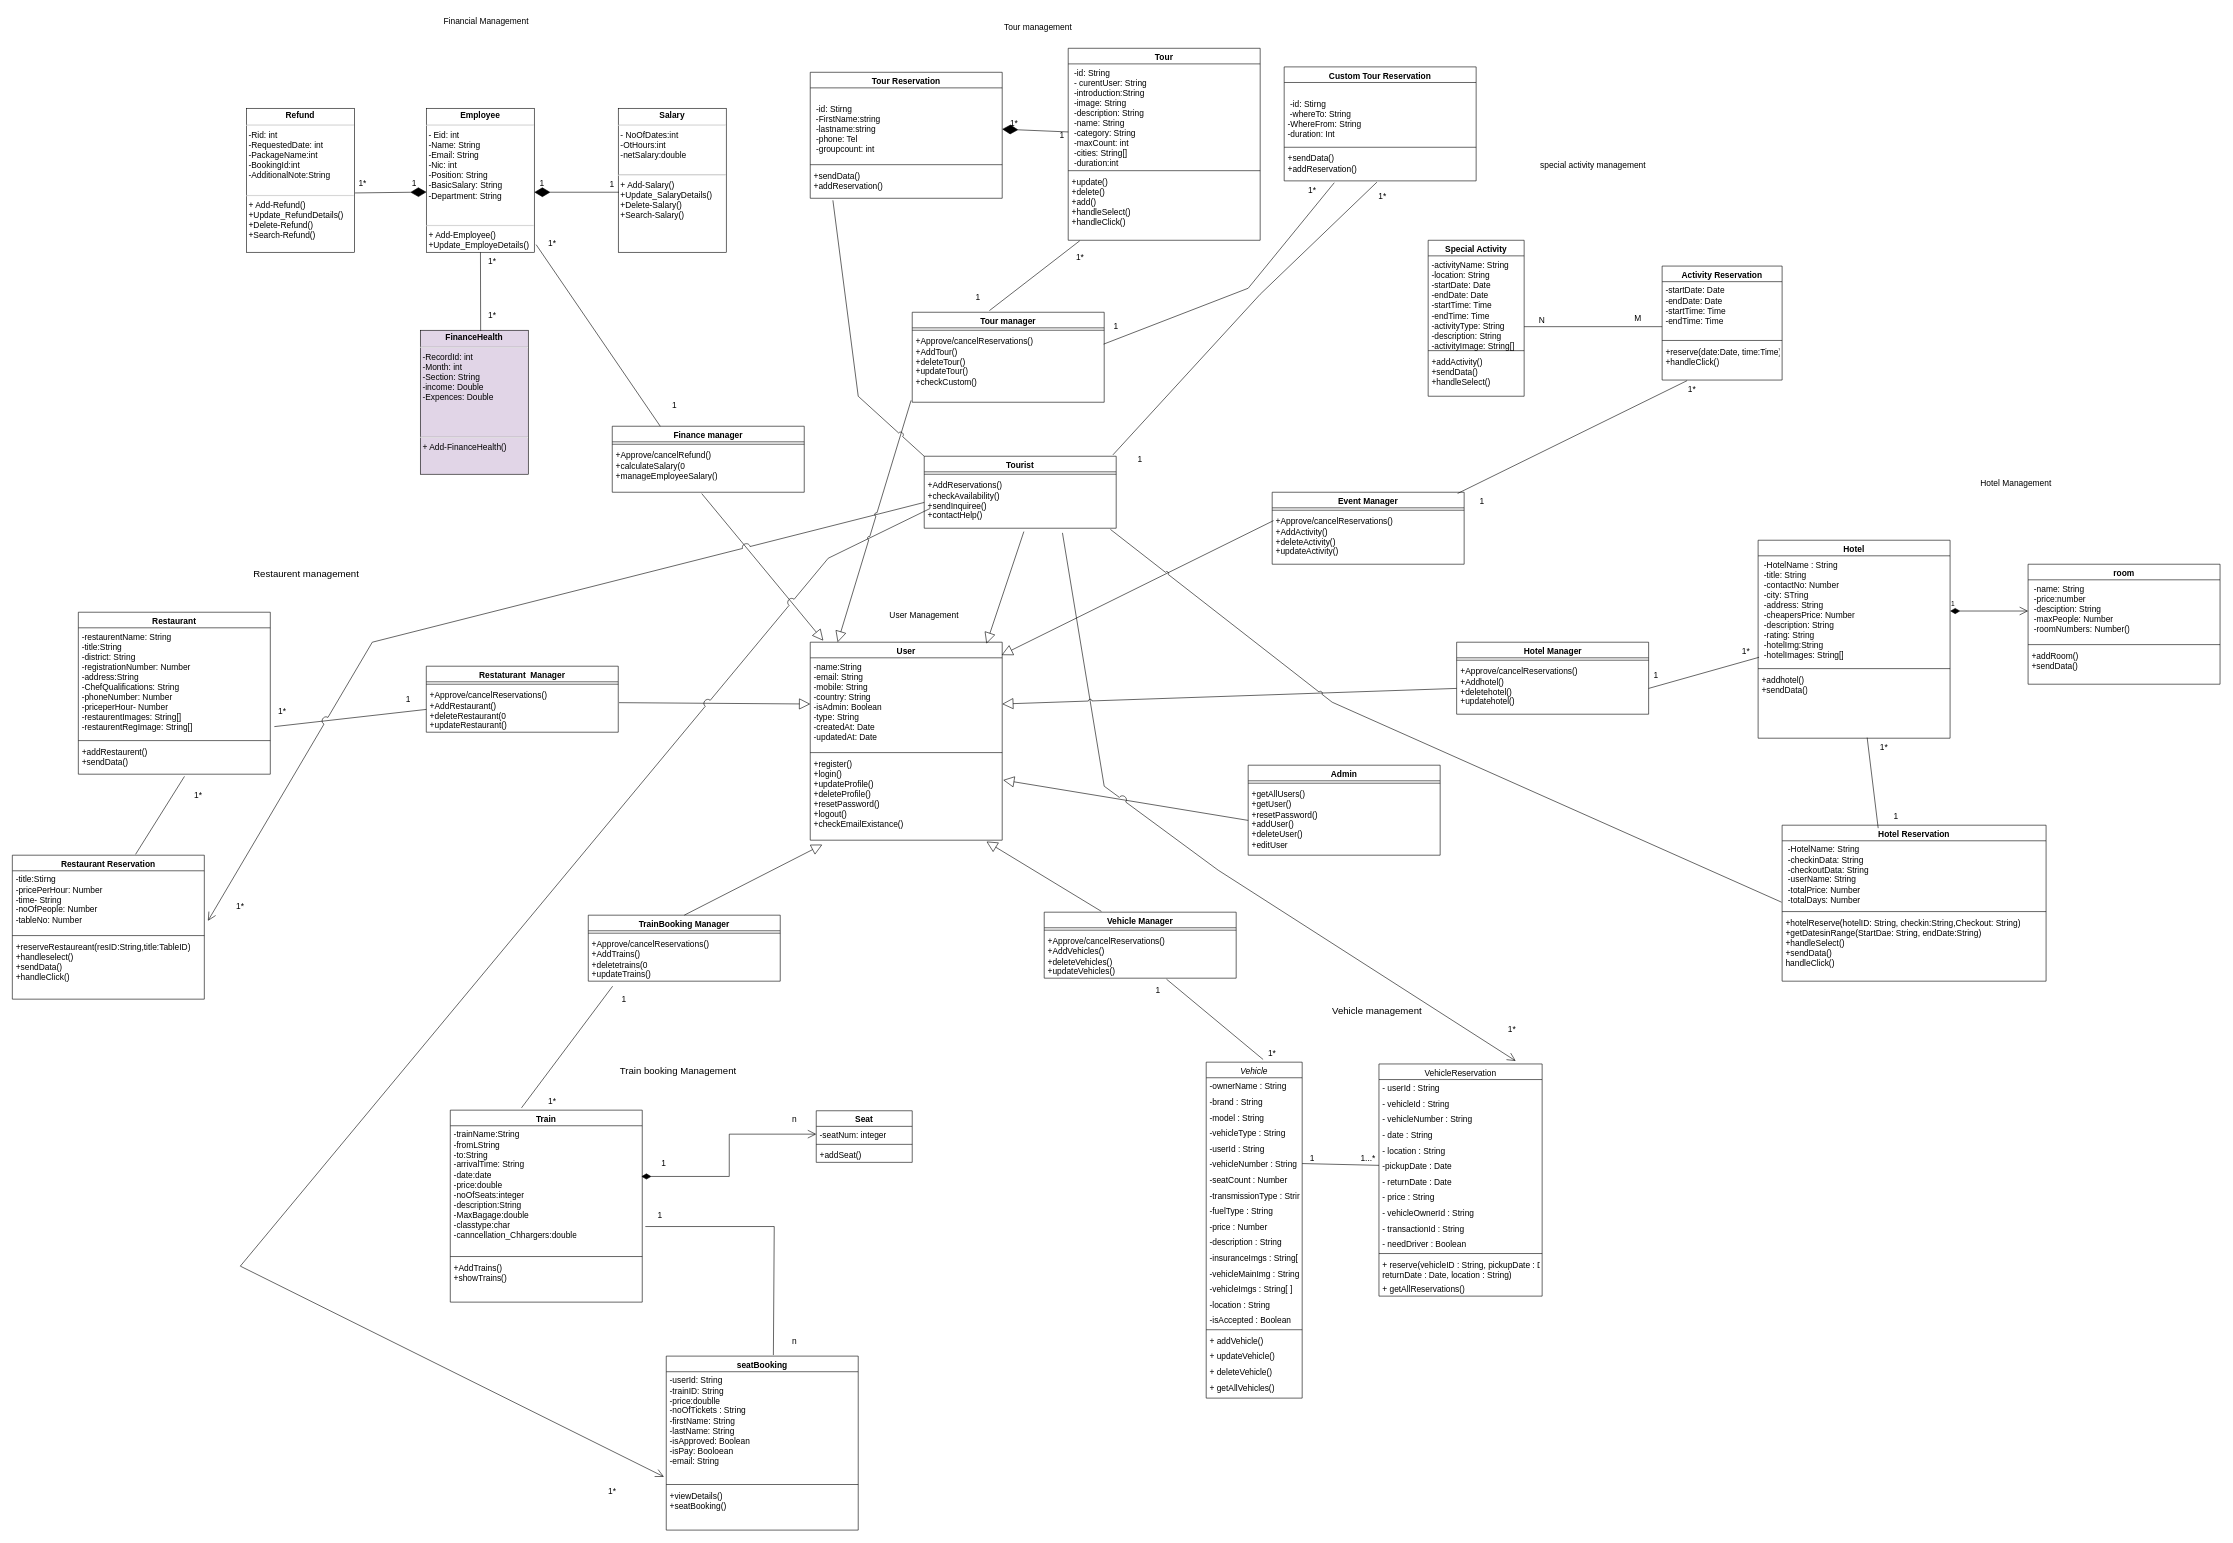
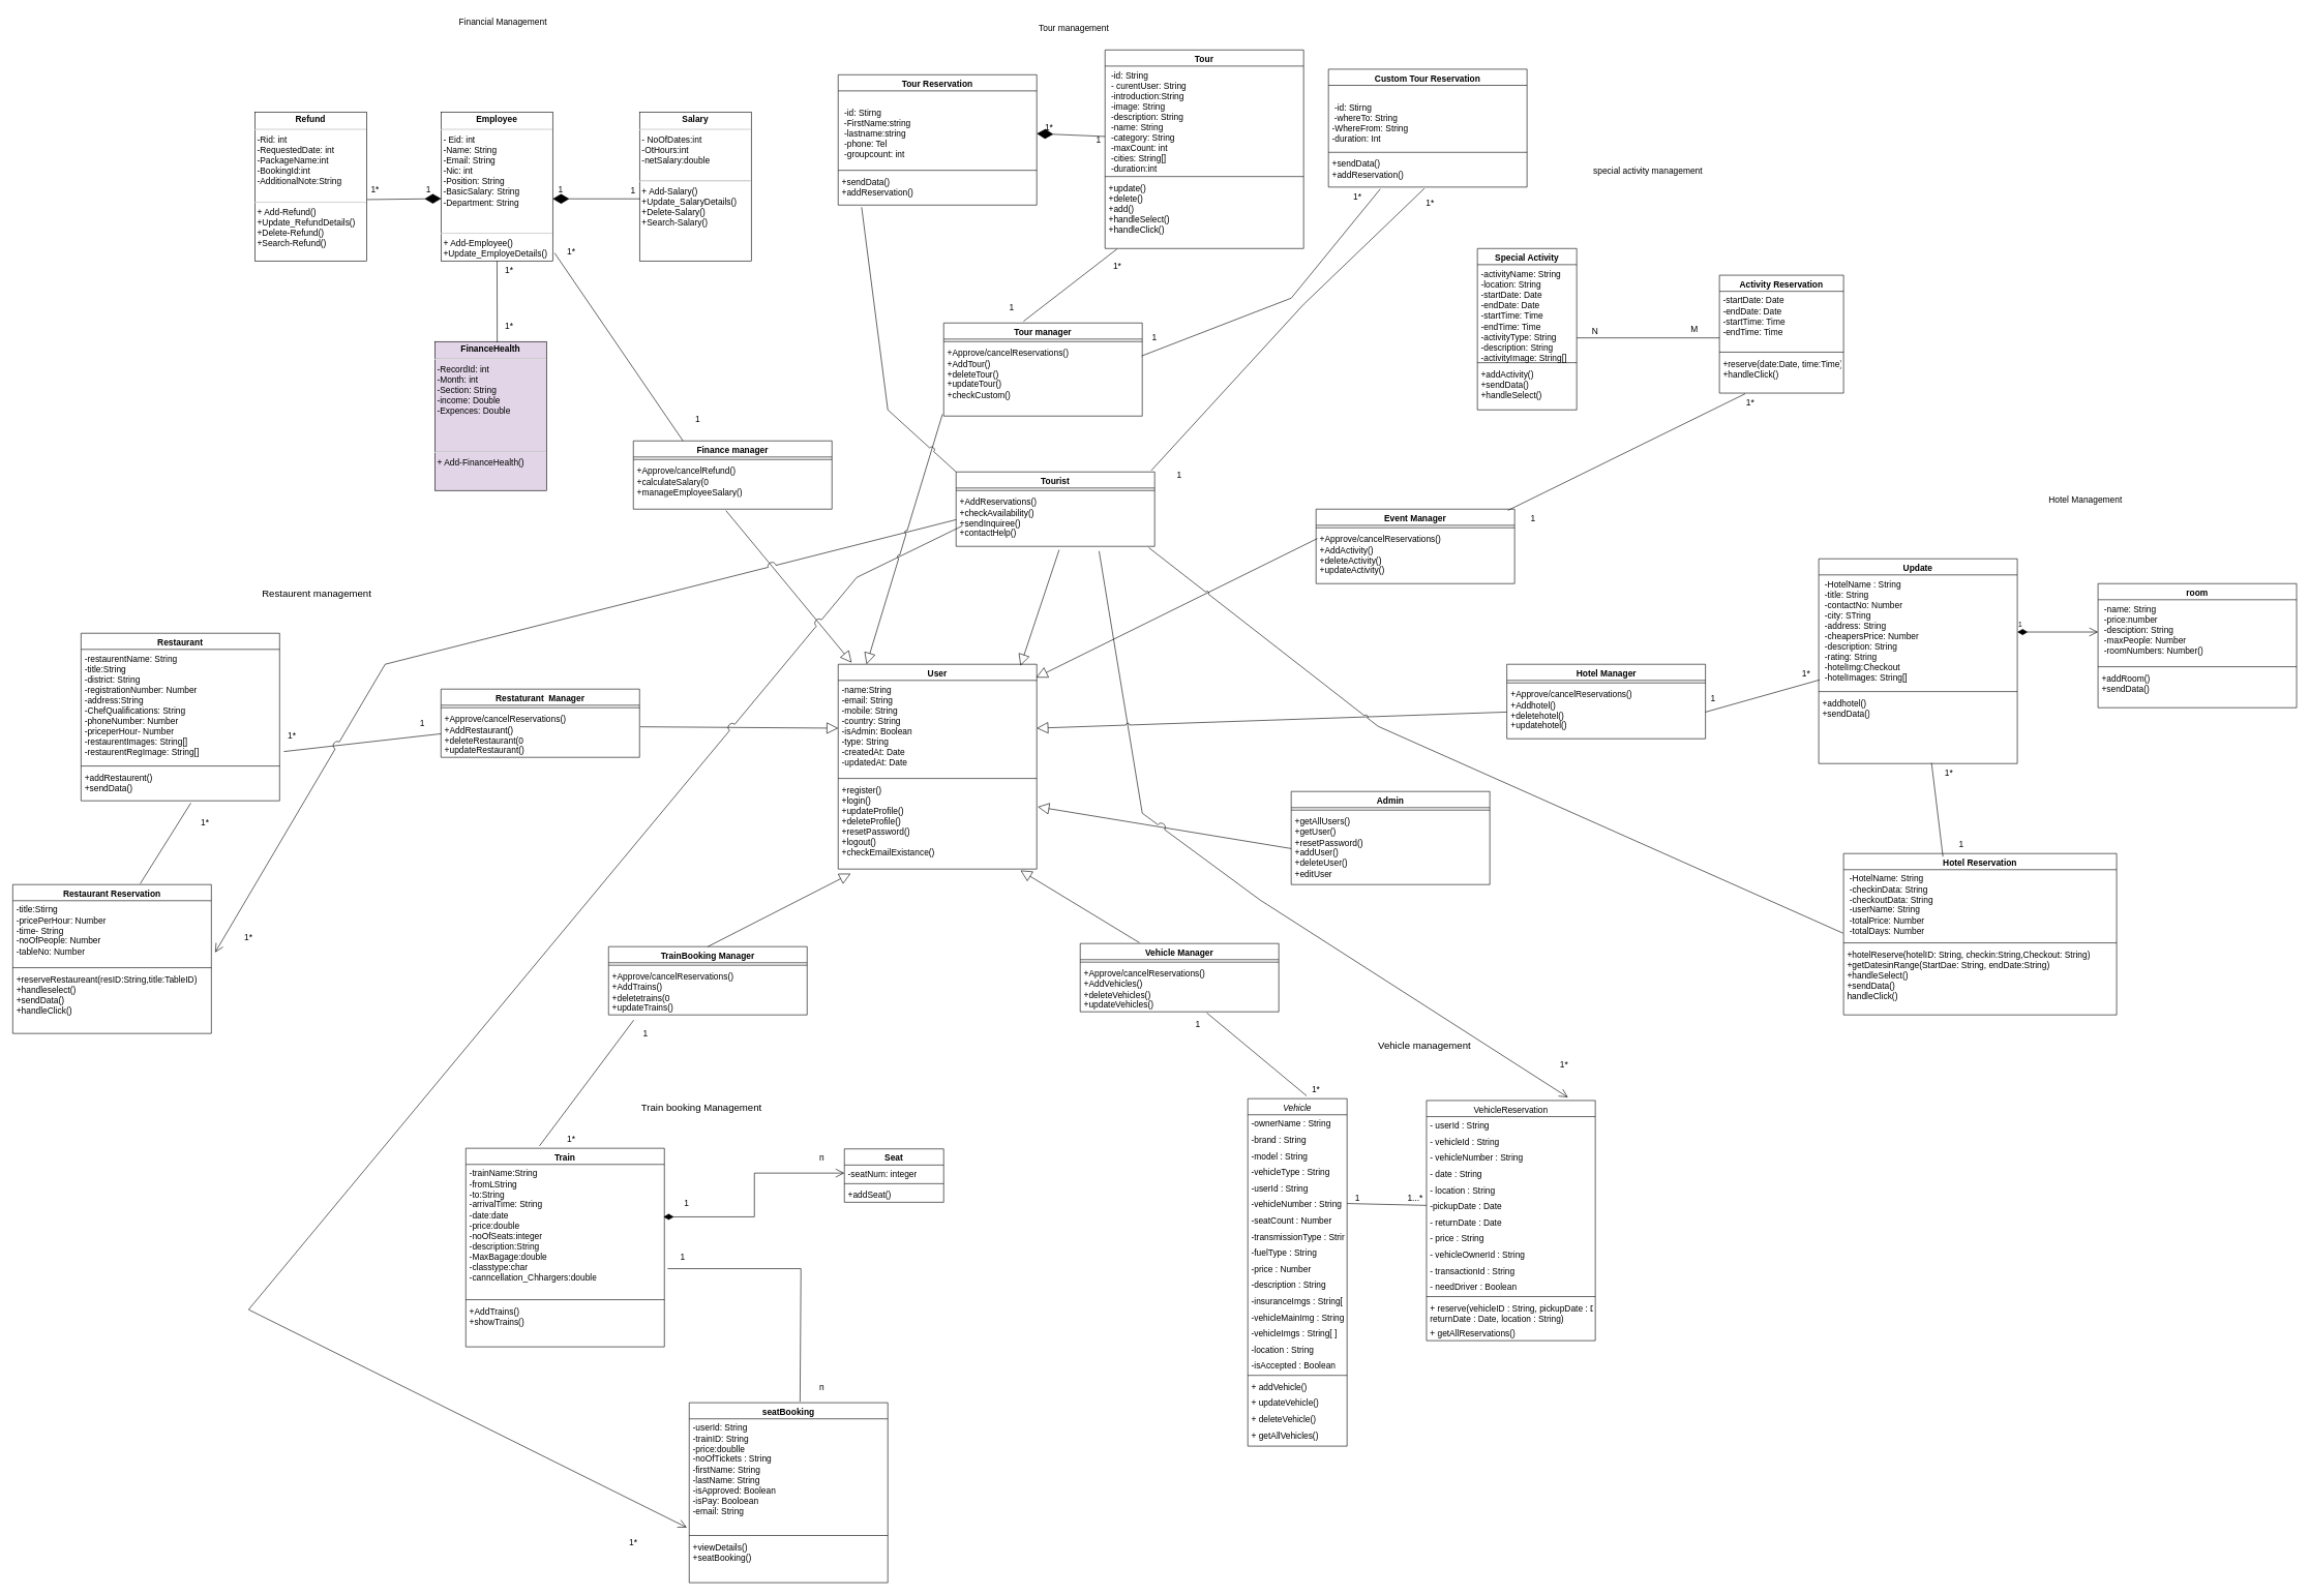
- <mxCell id="173" value="Hotel" style="swimlane;fontStyle=1;align=center;verticalAlign=top;childLayout=stackLayout;horizontal=1;startSize=26;horizontalStack=0;resizeParent=1;resizeParentMax=0;resizeLast=0;collapsible=1;marginBottom=0;whiteSpace=wrap;html=1;fontSize=14;" vertex="1" parent="1"><mxGeometry x="2930" y="900" width="320" height="330" as="geometry" /></mxCell>
+ <mxCell id="173" value="Update" style="swimlane;fontStyle=1;align=center;verticalAlign=top;childLayout=stackLayout;horizontal=1;startSize=26;horizontalStack=0;resizeParent=1;resizeParentMax=0;resizeLast=0;collapsible=1;marginBottom=0;whiteSpace=wrap;html=1;fontSize=14;" vertex="1" parent="1"><mxGeometry x="2930" y="900" width="320" height="330" as="geometry" /></mxCell>
- <mxCell id="174" value="&lt;p style=&quot;border-color: var(--border-color); margin: 0px 0px 0px 4px;&quot;&gt;-HotelName : String&lt;/p&gt;&lt;p style=&quot;border-color: var(--border-color); margin: 0px 0px 0px 4px;&quot;&gt;-title: String&lt;/p&gt;&lt;p style=&quot;border-color: var(--border-color); margin: 0px 0px 0px 4px;&quot;&gt;-contactNo: Number&lt;/p&gt;&lt;p style=&quot;border-color: var(--border-color); margin: 0px 0px 0px 4px;&quot;&gt;-city: STring&lt;/p&gt;&lt;p style=&quot;border-color: var(--border-color); margin: 0px 0px 0px 4px;&quot;&gt;-address: String&lt;/p&gt;&lt;p style=&quot;border-color: var(--border-color); margin: 0px 0px 0px 4px;&quot;&gt;-cheapersPrice: Number&lt;/p&gt;&lt;p style=&quot;border-color: var(--border-color); margin: 0px 0px 0px 4px;&quot;&gt;-description: String&lt;/p&gt;&lt;p style=&quot;border-color: var(--border-color); margin: 0px 0px 0px 4px;&quot;&gt;-rating: String&lt;/p&gt;&lt;p style=&quot;border-color: var(--border-color); margin: 0px 0px 0px 4px;&quot;&gt;-hotelImg:String&lt;/p&gt;&lt;p style=&quot;border-color: var(--border-color); margin: 0px 0px 0px 4px;&quot;&gt;-hotelImages: String[]&lt;/p&gt;" style="text;strokeColor=none;fillColor=none;align=left;verticalAlign=top;spacingLeft=4;spacingRight=4;overflow=hidden;rotatable=0;points=[[0,0.5],[1,0.5]];portConstraint=eastwest;whiteSpace=wrap;html=1;fontSize=14;" vertex="1" parent="173"><mxGeometry y="26" width="320" height="184" as="geometry" /></mxCell>
+ <mxCell id="174" value="&lt;p style=&quot;border-color: var(--border-color); margin: 0px 0px 0px 4px;&quot;&gt;-HotelName : String&lt;/p&gt;&lt;p style=&quot;border-color: var(--border-color); margin: 0px 0px 0px 4px;&quot;&gt;-title: String&lt;/p&gt;&lt;p style=&quot;border-color: var(--border-color); margin: 0px 0px 0px 4px;&quot;&gt;-contactNo: Number&lt;/p&gt;&lt;p style=&quot;border-color: var(--border-color); margin: 0px 0px 0px 4px;&quot;&gt;-city: STring&lt;/p&gt;&lt;p style=&quot;border-color: var(--border-color); margin: 0px 0px 0px 4px;&quot;&gt;-address: String&lt;/p&gt;&lt;p style=&quot;border-color: var(--border-color); margin: 0px 0px 0px 4px;&quot;&gt;-cheapersPrice: Number&lt;/p&gt;&lt;p style=&quot;border-color: var(--border-color); margin: 0px 0px 0px 4px;&quot;&gt;-description: String&lt;/p&gt;&lt;p style=&quot;border-color: var(--border-color); margin: 0px 0px 0px 4px;&quot;&gt;-rating: String&lt;/p&gt;&lt;p style=&quot;border-color: var(--border-color); margin: 0px 0px 0px 4px;&quot;&gt;-hotelImg:Checkout&lt;/p&gt;&lt;p style=&quot;border-color: var(--border-color); margin: 0px 0px 0px 4px;&quot;&gt;-hotelImages: String[]&lt;/p&gt;" style="text;strokeColor=none;fillColor=none;align=left;verticalAlign=top;spacingLeft=4;spacingRight=4;overflow=hidden;rotatable=0;points=[[0,0.5],[1,0.5]];portConstraint=eastwest;whiteSpace=wrap;html=1;fontSize=14;" vertex="1" parent="173"><mxGeometry y="26" width="320" height="184" as="geometry" /></mxCell>
- <mxCell id="2" value="User Management" style="text;html=1;strokeColor=none;fillColor=none;align=center;verticalAlign=middle;whiteSpace=wrap;rounded=0;fontSize=14;" parent="1" vertex="1"><mxGeometry x="1410" y="1010" width="260" height="30" as="geometry" /></mxCell>
